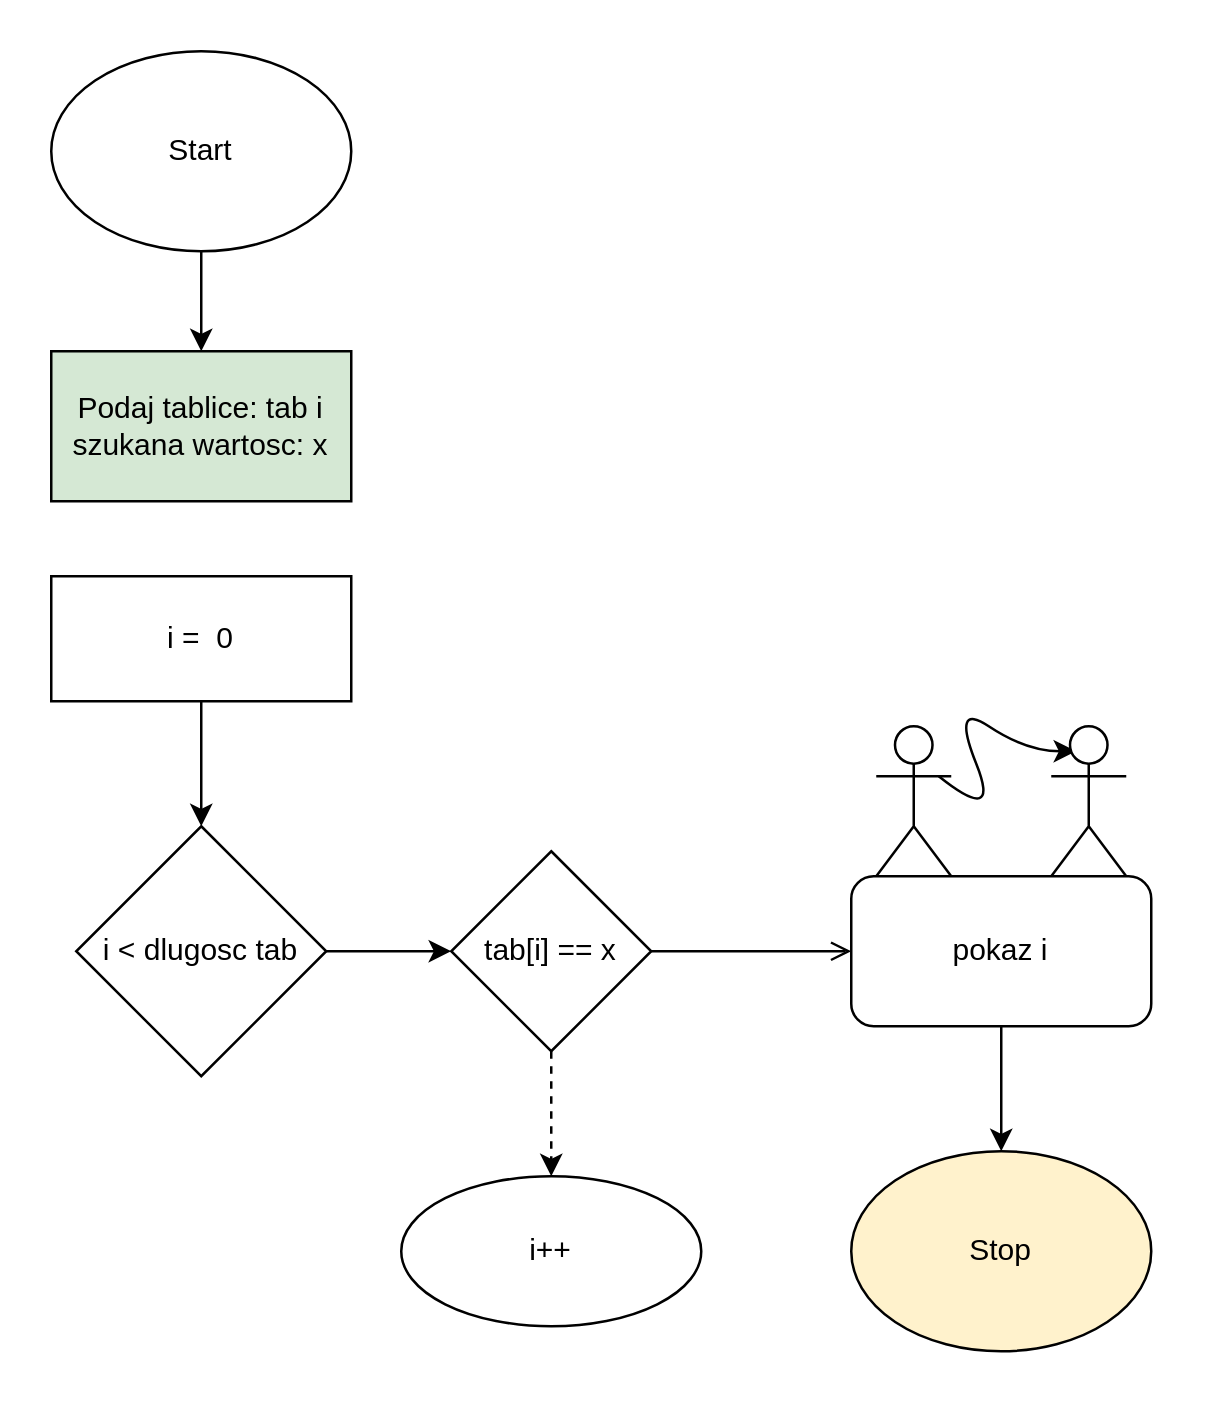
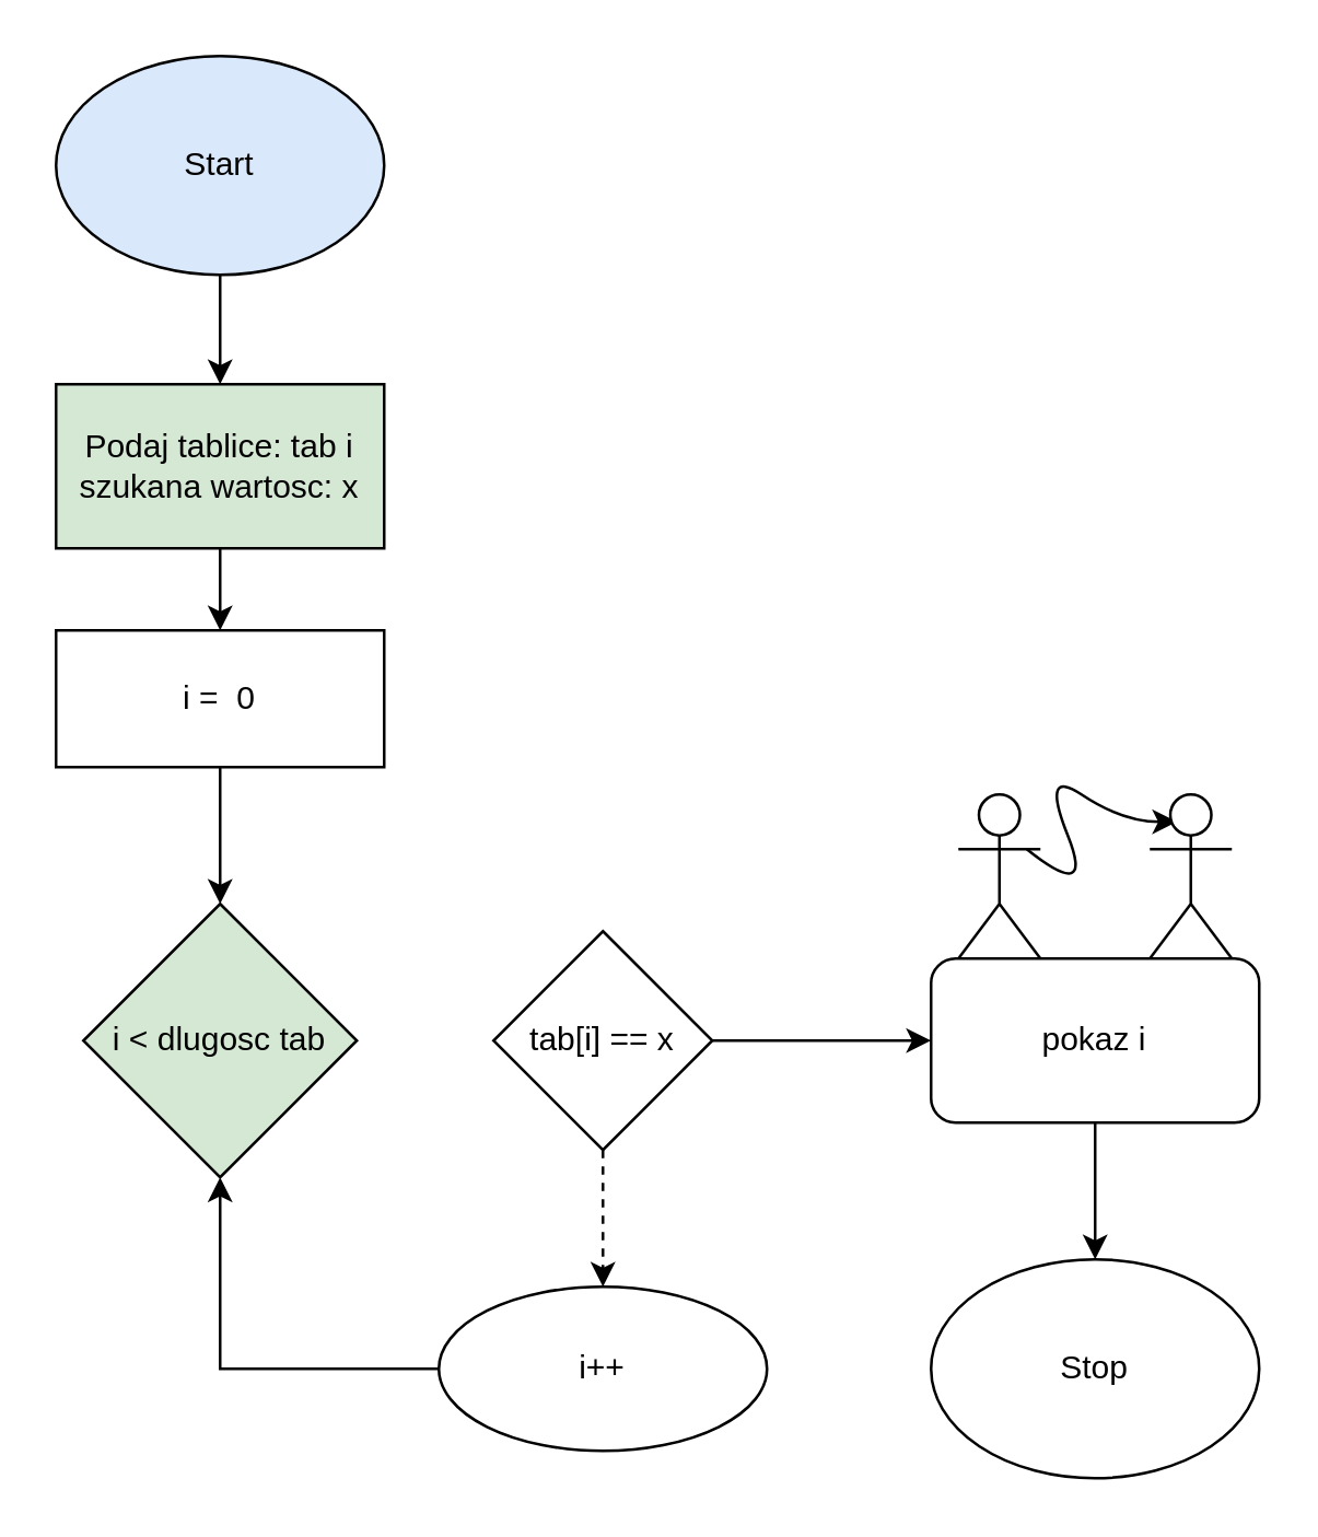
- <mxCell id="3" value="Start" style="ellipse;whiteSpace=wrap;html=1;" vertex="1" parent="1"><mxGeometry x="20" y="20" width="120" height="80" as="geometry" /></mxCell>
+ <mxCell id="3" value="Start" style="ellipse;whiteSpace=wrap;html=1;fillColor=#dae8fc;" vertex="1" parent="1"><mxGeometry x="20" y="20" width="120" height="80" as="geometry" /></mxCell>
+ <mxCell id="5" style="edgeStyle=orthogonalEdgeStyle;rounded=0;orthogonalLoop=1;jettySize=auto;html=1;" edge="1" parent="1" source="6" target="8"><mxGeometry relative="1" as="geometry" /></mxCell>
- <mxCell id="12" value="i &amp;lt; dlugosc tab" style="rhombus;whiteSpace=wrap;html=1;" vertex="1" parent="1"><mxGeometry x="30" y="330" width="100" height="100" as="geometry" /></mxCell>
+ <mxCell id="12" value="i &amp;lt; dlugosc tab" style="rhombus;whiteSpace=wrap;html=1;fillColor=#d5e8d4;" vertex="1" parent="1"><mxGeometry x="30" y="330" width="100" height="100" as="geometry" /></mxCell>
- <mxCell id="11" style="edgeStyle=orthogonalEdgeStyle;rounded=0;orthogonalLoop=1;jettySize=auto;html=1;entryX=0;entryY=0.5;entryDx=0;entryDy=0;" edge="1" parent="1" source="12" target="15"><mxGeometry relative="1" as="geometry" /></mxCell>
- <mxCell id="14" style="edgeStyle=orthogonalEdgeStyle;rounded=0;orthogonalLoop=1;jettySize=auto;html=1;entryX=0;entryY=0.5;entryDx=0;entryDy=0;endArrow=open;" edge="1" parent="1" source="15" target="10"><mxGeometry relative="1" as="geometry" /></mxCell>
+ <mxCell id="14" style="edgeStyle=orthogonalEdgeStyle;rounded=0;orthogonalLoop=1;jettySize=auto;html=1;entryX=0;entryY=0.5;entryDx=0;entryDy=0;" edge="1" parent="1" source="15" target="10"><mxGeometry relative="1" as="geometry" /></mxCell>
+ <mxCell id="16" style="edgeStyle=orthogonalEdgeStyle;rounded=0;orthogonalLoop=1;jettySize=auto;html=1;entryX=0.5;entryY=1;entryDx=0;entryDy=0;" edge="1" parent="1" source="17" target="12"><mxGeometry relative="1" as="geometry" /></mxCell>
- <mxCell id="4" value="Stop" style="ellipse;whiteSpace=wrap;html=1;fillColor=#fff2cc;" vertex="1" parent="1"><mxGeometry x="340" y="460" width="120" height="80" as="geometry" /></mxCell>
+ <mxCell id="4" value="Stop" style="ellipse;whiteSpace=wrap;html=1;" vertex="1" parent="1"><mxGeometry x="340" y="460" width="120" height="80" as="geometry" /></mxCell>
